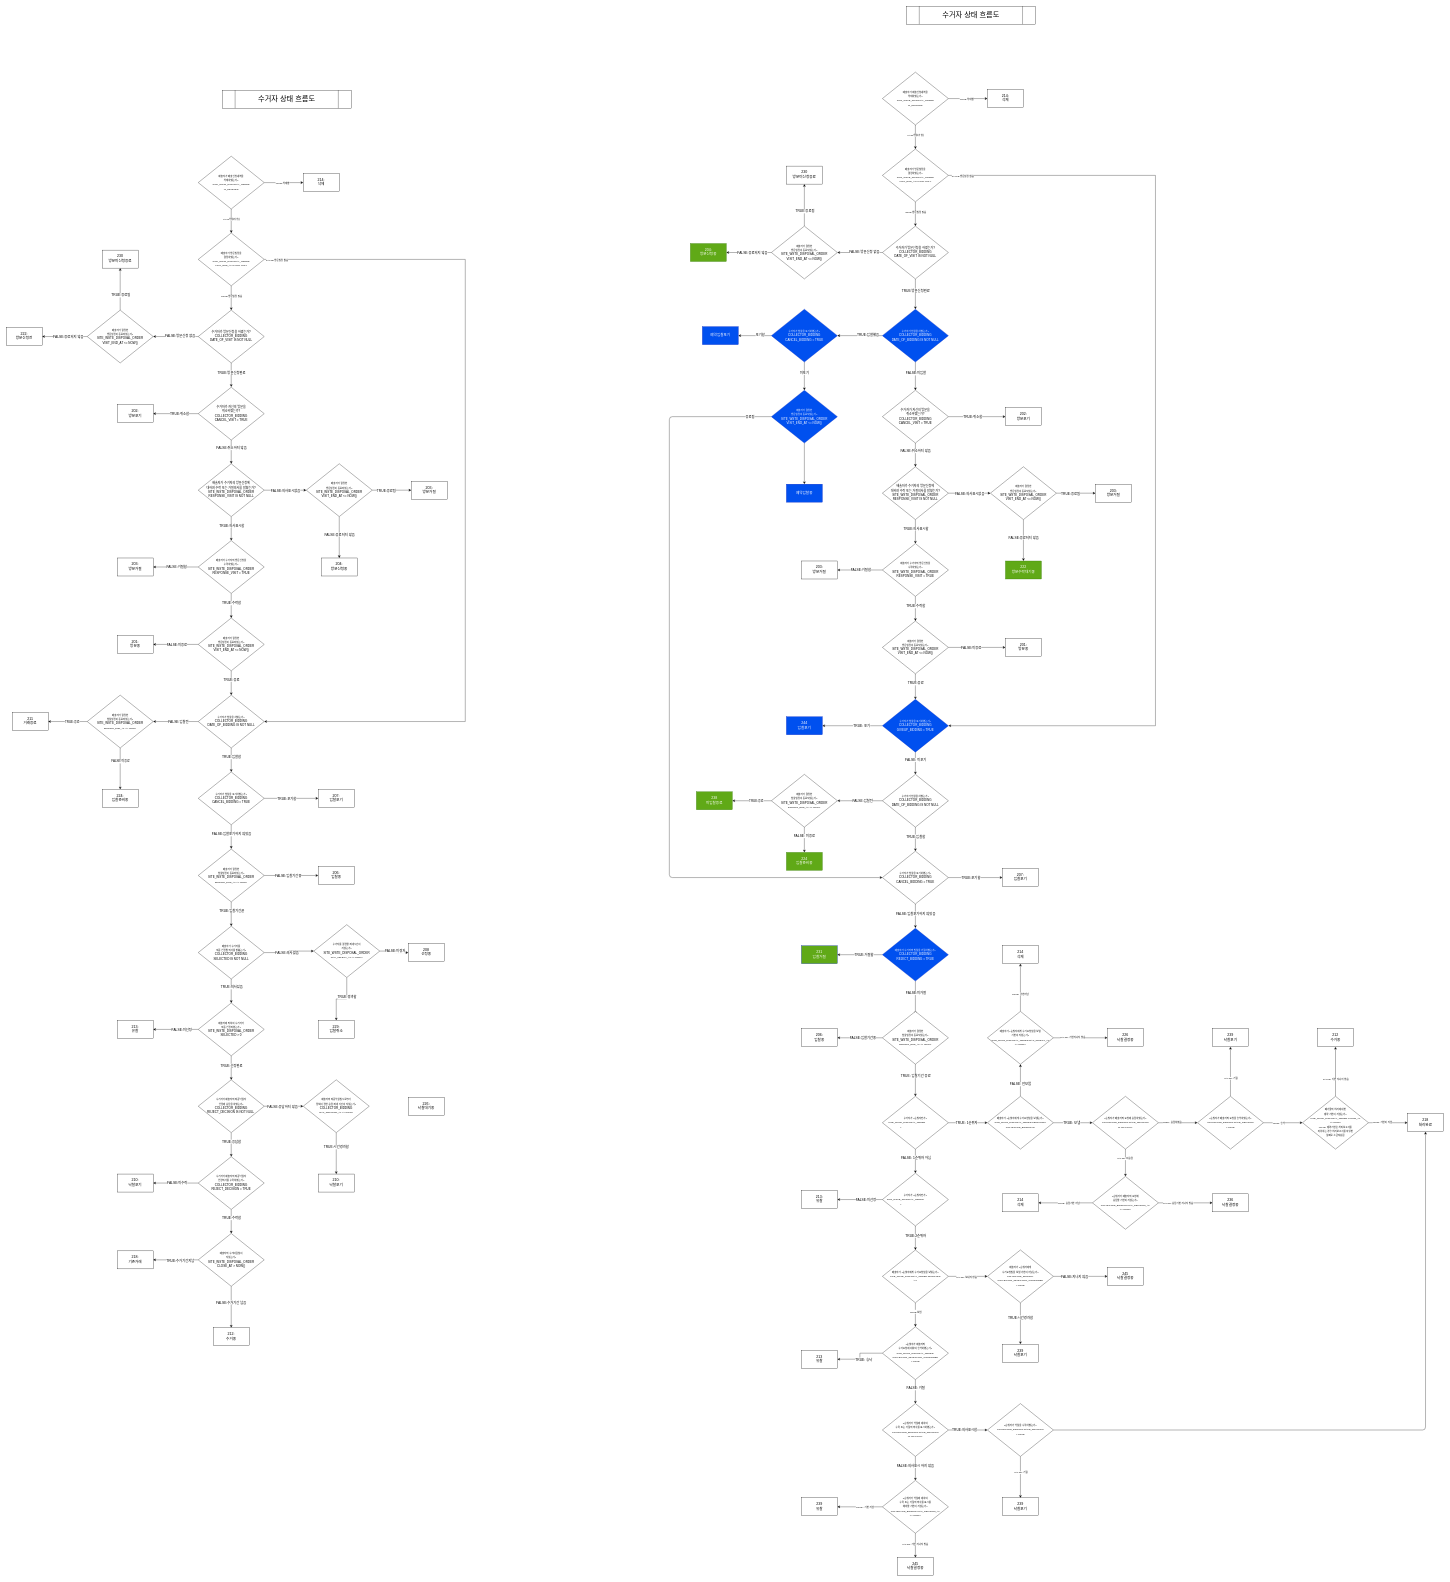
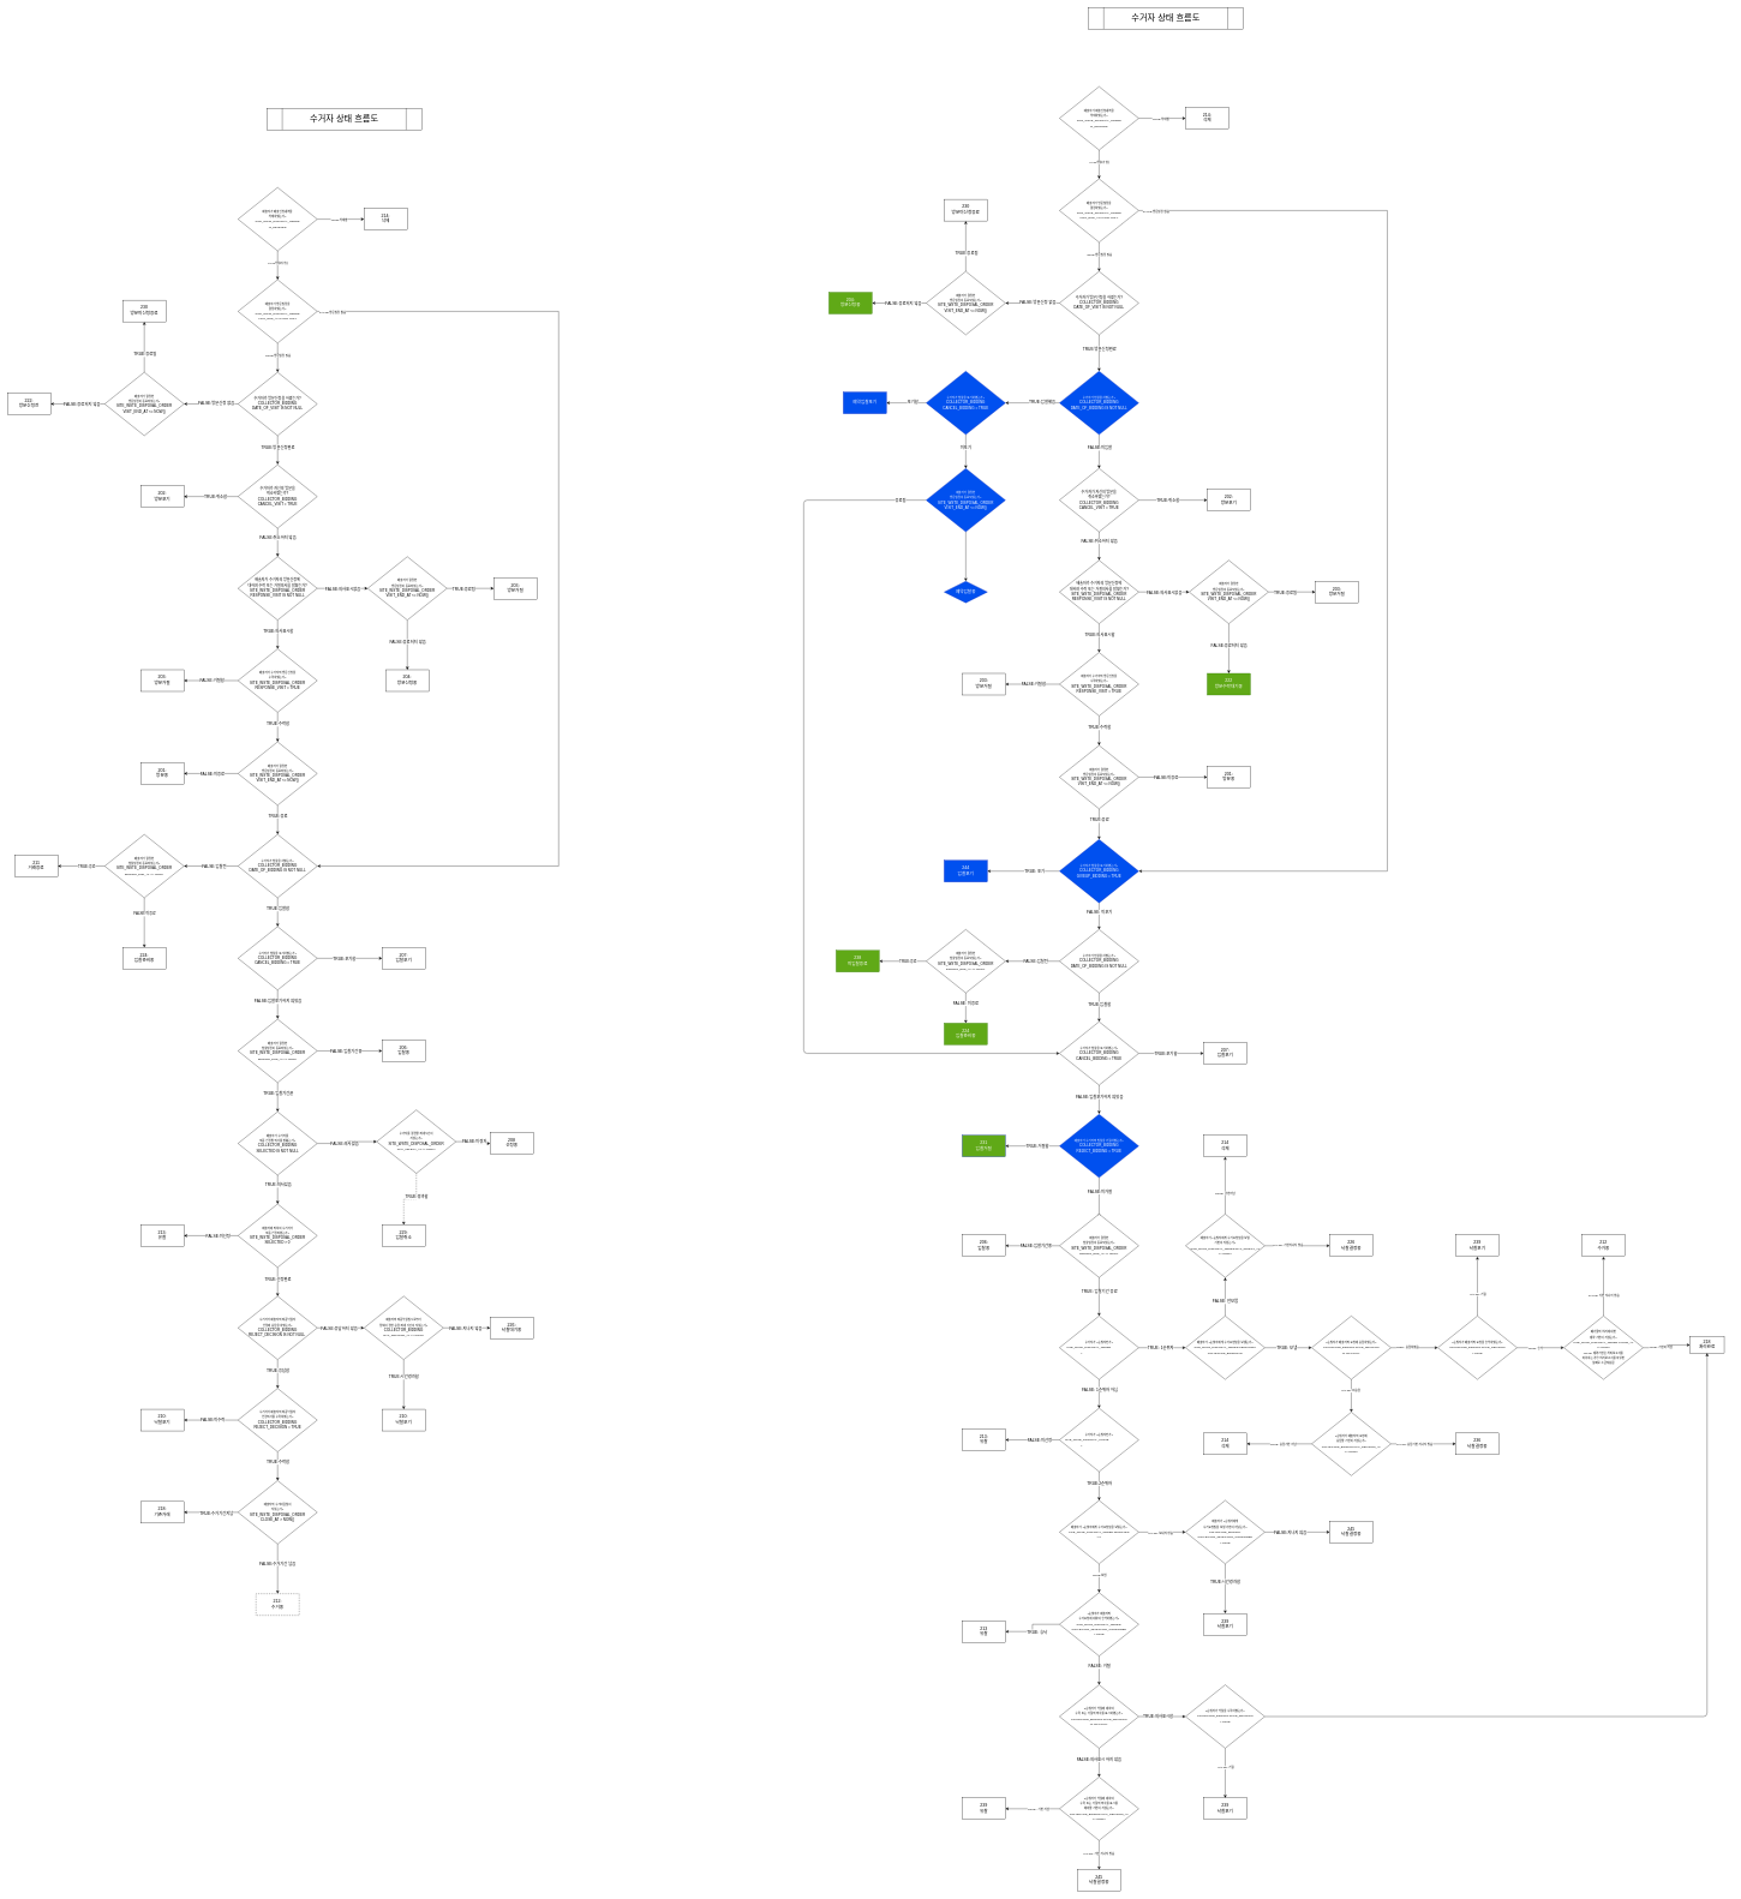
- <mxCell id="255" value="예약입찰중" style="whiteSpace=wrap;html=1;shadow=0;strokeWidth=1;spacing=6;spacingTop=-4;fillColor=#0050ef;fontColor=#ffffff;strokeColor=#001DBC;" vertex="1" parent="1"><mxGeometry x="2620" y="1613" width="120" height="60" as="geometry" /></mxCell>
+ <mxCell id="255" value="예약입찰중" style="rhombus;whiteSpace=wrap;html=1;shadow=0;strokeWidth=1;spacing=6;spacingTop=-4;fillColor=#0050ef;fontColor=#ffffff;strokeColor=#001DBC;" vertex="1" parent="1"><mxGeometry x="2620" y="1613" width="120" height="60" as="geometry" /></mxCell>
- <mxCell id="103" value="" style="edgeStyle=orthogonalEdgeStyle;rounded=0;orthogonalLoop=1;jettySize=auto;html=1;" parent="1" source="105" target="107" edge="1"><mxGeometry relative="1" as="geometry" /></mxCell>
+ <mxCell id="103" value="" style="edgeStyle=orthogonalEdgeStyle;rounded=0;orthogonalLoop=1;jettySize=auto;html=1;dashed=1;" parent="1" source="105" target="107" edge="1"><mxGeometry relative="1" as="geometry" /></mxCell>
+ <mxCell id="96" value="" style="edgeStyle=orthogonalEdgeStyle;rounded=0;orthogonalLoop=1;jettySize=auto;html=1;" parent="1" source="98" target="100" edge="1"><mxGeometry relative="1" as="geometry" /></mxCell>
+ <mxCell id="97" value="FALSE:지나지 않음" style="edgeLabel;html=1;align=center;verticalAlign=middle;resizable=0;points=[];" parent="96" vertex="1" connectable="0"><mxGeometry x="-0.638" relative="1" as="geometry"><mxPoint x="37" as="offset" /></mxGeometry></mxCell>
- <mxCell id="300" value="218&lt;br&gt;처리완료" style="whiteSpace=wrap;html=1;shadow=0;strokeWidth=1;spacing=6;spacingTop=-4;" vertex="1" parent="1"><mxGeometry x="4690" y="3711" width="120" height="60" as="geometry" /></mxCell>
+ <mxCell id="300" value="218&lt;br&gt;처리완료" style="whiteSpace=wrap;html=1;shadow=0;strokeWidth=1;spacing=6;spacingTop=-4;" vertex="1" parent="1"><mxGeometry x="4690" y="3711" width="95" height="45" as="geometry" /></mxCell>
- <mxCell id="183" value="&lt;span style=&quot;font-size: 8px&quot;&gt;수거자가 2순위자인가?&lt;/span&gt;&lt;br style=&quot;font-size: 8px&quot;&gt;&lt;span style=&quot;font-size: 8px&quot;&gt;SITE_WSTE_DISPOSAL_ORDER&lt;/span&gt;&lt;span style=&quot;font-size: 8px ; color: rgb(255 , 255 , 255)&quot;&gt;.SECOND&lt;/span&gt;&lt;font color=&quot;#ffffff&quot; style=&quot;font-size: 8px&quot;&gt;_PLACE&lt;br&gt;&lt;/font&gt;&lt;span style=&quot;font-size: 8px&quot;&gt;=&lt;/span&gt;&lt;span style=&quot;font-size: 8px ; color: rgb(255 , 255 , 255)&quot;&gt;COLLECTOR_BIDDING.ID&lt;/span&gt;&lt;span style=&quot;font-size: 8px&quot;&gt;&lt;br&gt;&lt;/span&gt;" style="rhombus;whiteSpace=wrap;html=1;shadow=0;fontFamily=Helvetica;fontSize=12;align=center;strokeWidth=1;spacing=6;spacingTop=-4;" vertex="1" parent="1"><mxGeometry x="2940" y="3909" width="220" height="176" as="geometry" /></mxCell>
+ <mxCell id="183" value="&lt;span style=&quot;font-size: 8px&quot;&gt;수거자가 2순위자인가?&lt;/span&gt;&lt;br style=&quot;font-size: 8px&quot;&gt;&lt;span style=&quot;font-size: 8px&quot;&gt;SITE_WSTE_DISPOSAL_CLOSE&lt;/span&gt;&lt;span style=&quot;font-size: 8px ; color: rgb(255 , 255 , 255)&quot;&gt;.SECOND&lt;/span&gt;&lt;font color=&quot;#ffffff&quot; style=&quot;font-size: 8px&quot;&gt;_PLACE&lt;br&gt;&lt;/font&gt;&lt;span style=&quot;font-size: 8px&quot;&gt;=&lt;/span&gt;&lt;span style=&quot;font-size: 8px ; color: rgb(255 , 255 , 255)&quot;&gt;COLLECTOR_BIDDING.ID&lt;/span&gt;&lt;span style=&quot;font-size: 8px&quot;&gt;&lt;br&gt;&lt;/span&gt;" style="rhombus;whiteSpace=wrap;html=1;shadow=0;fontFamily=Helvetica;fontSize=12;align=center;strokeWidth=1;spacing=6;spacingTop=-4;" vertex="1" parent="1"><mxGeometry x="2940" y="3909" width="220" height="176" as="geometry" /></mxCell>
- <mxCell id="108" value="212:&lt;br&gt;수거중" style="whiteSpace=wrap;html=1;shadow=0;strokeWidth=1;spacing=6;spacingTop=-4;" parent="1" vertex="1"><mxGeometry x="710" y="4424" width="120" height="60" as="geometry" /></mxCell>
+ <mxCell id="108" value="212:&lt;br&gt;수거중" style="whiteSpace=wrap;html=1;shadow=0;strokeWidth=1;spacing=6;spacingTop=-4;dashed=1;" parent="1" vertex="1"><mxGeometry x="710" y="4424" width="120" height="60" as="geometry" /></mxCell>
